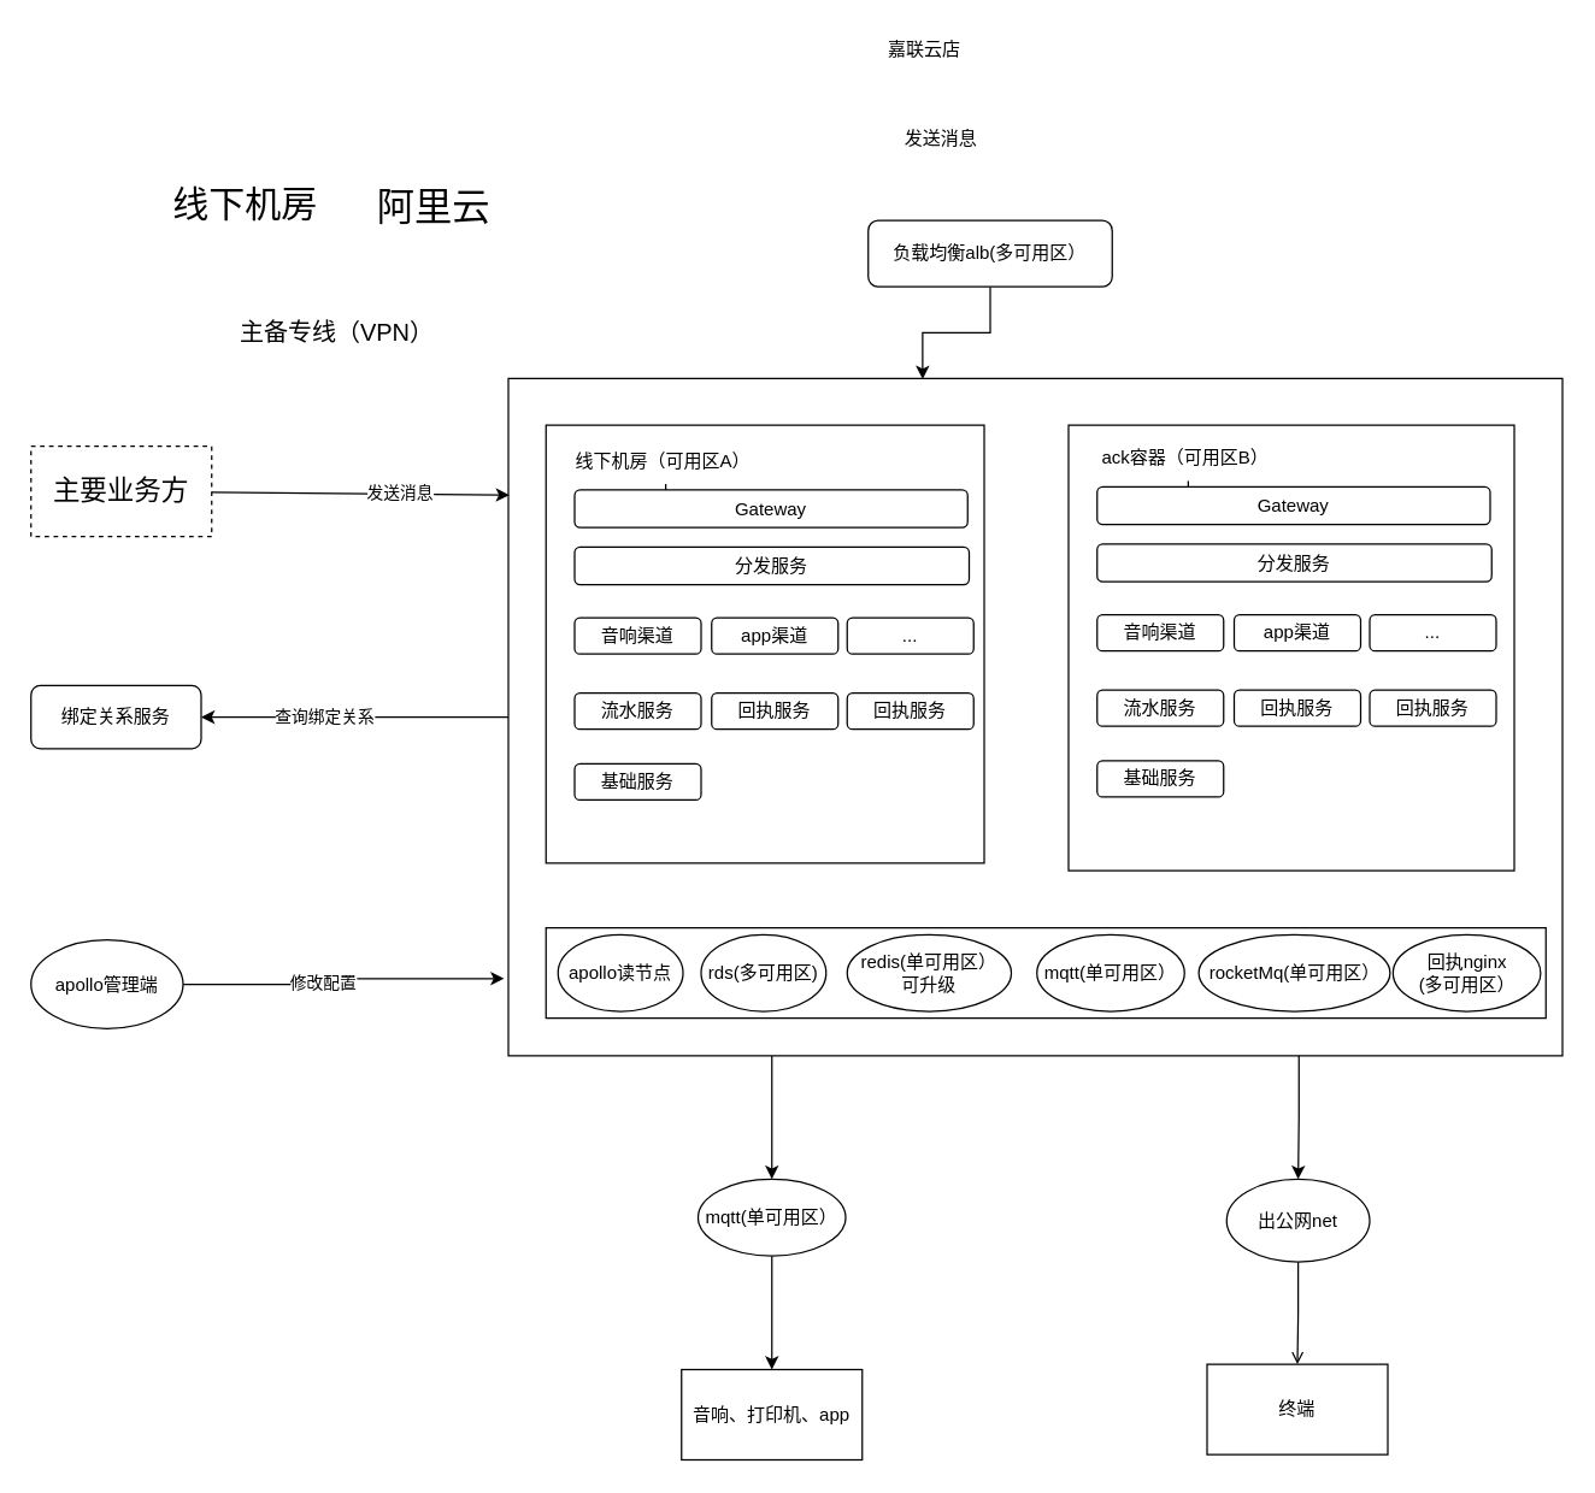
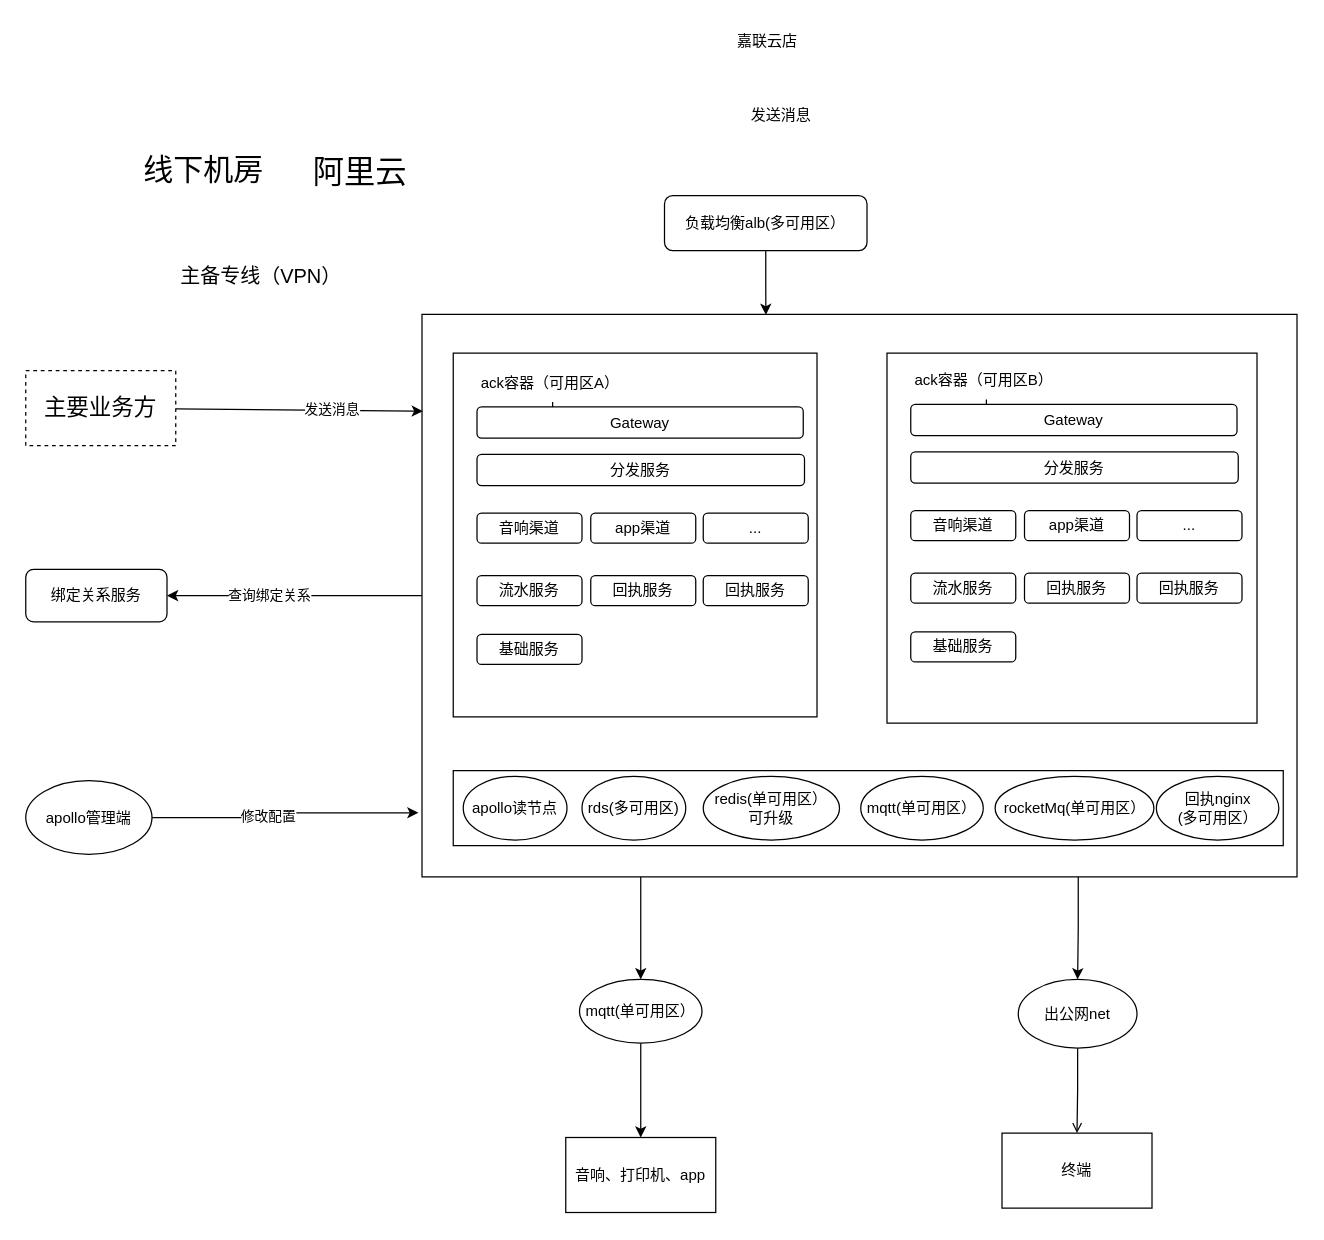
- <mxCell id="8" value="负载均衡alb(多可用区）" style="rounded=1;whiteSpace=wrap;html=1;" vertex="1" parent="1"><mxGeometry x="576" y="146" width="162" height="44" as="geometry" /></mxCell>
+ <mxCell id="8" value="负载均衡alb(多可用区）" style="rounded=1;whiteSpace=wrap;html=1;" vertex="1" parent="1"><mxGeometry x="531" y="156" width="162" height="44" as="geometry" /></mxCell>
- <mxCell id="48" value="&lt;font style=&quot;font-size: 16px;&quot;&gt;主备专线（VPN）&lt;/font&gt;" style="text;html=1;align=center;verticalAlign=middle;resizable=0;points=[];autosize=1;strokeColor=none;fillColor=none;" vertex="1" parent="1"><mxGeometry x="149" y="204" width="147" height="31" as="geometry" /></mxCell>
+ <mxCell id="48" value="&lt;font style=&quot;font-size: 16px;&quot;&gt;主备专线（VPN）&lt;/font&gt;" style="text;html=1;align=center;verticalAlign=middle;resizable=0;points=[];autosize=1;strokeColor=none;fillColor=none;" vertex="1" parent="1"><mxGeometry x="134" y="204" width="147" height="31" as="geometry" /></mxCell>
- <mxCell id="11" value="线下机房（可用区A）&amp;nbsp;" style="text;html=1;strokeColor=none;fillColor=none;align=center;verticalAlign=middle;whiteSpace=wrap;rounded=0;" vertex="1" parent="1"><mxGeometry x="362" y="291" width="159" height="30" as="geometry" /></mxCell>
+ <mxCell id="11" value="ack容器（可用区A）&amp;nbsp;" style="text;html=1;strokeColor=none;fillColor=none;align=center;verticalAlign=middle;whiteSpace=wrap;rounded=0;" vertex="1" parent="1"><mxGeometry x="362" y="291" width="159" height="30" as="geometry" /></mxCell>
